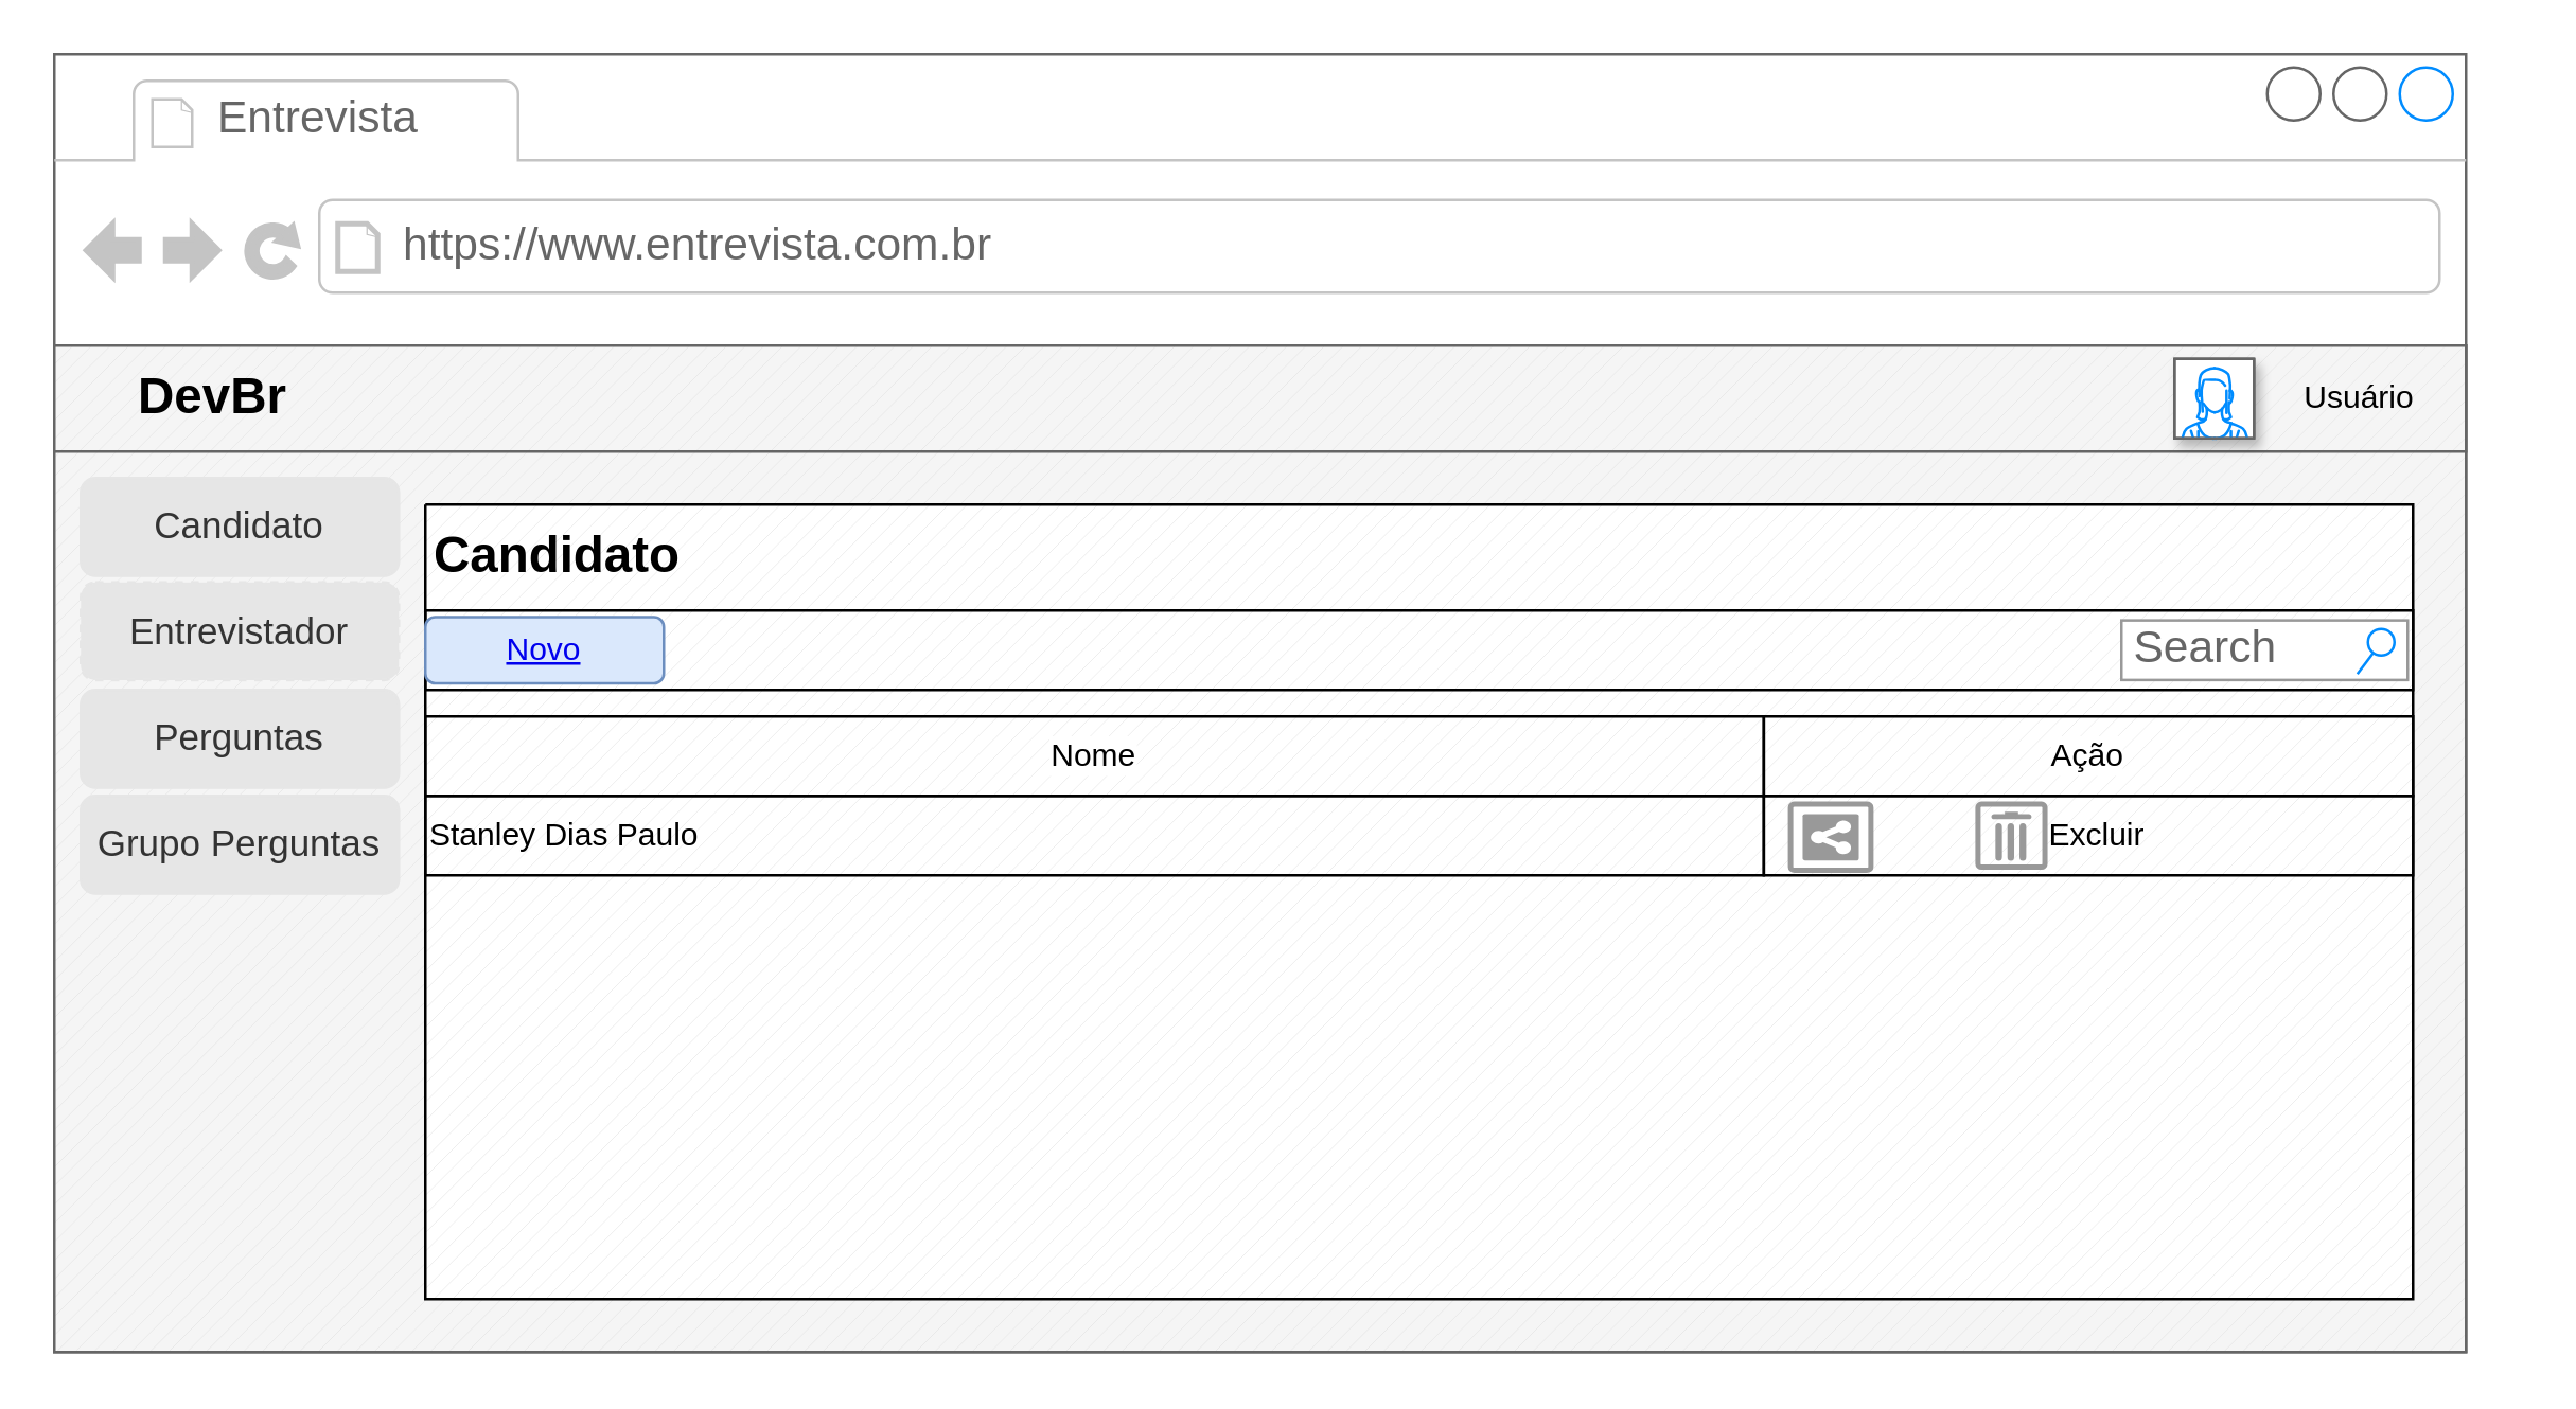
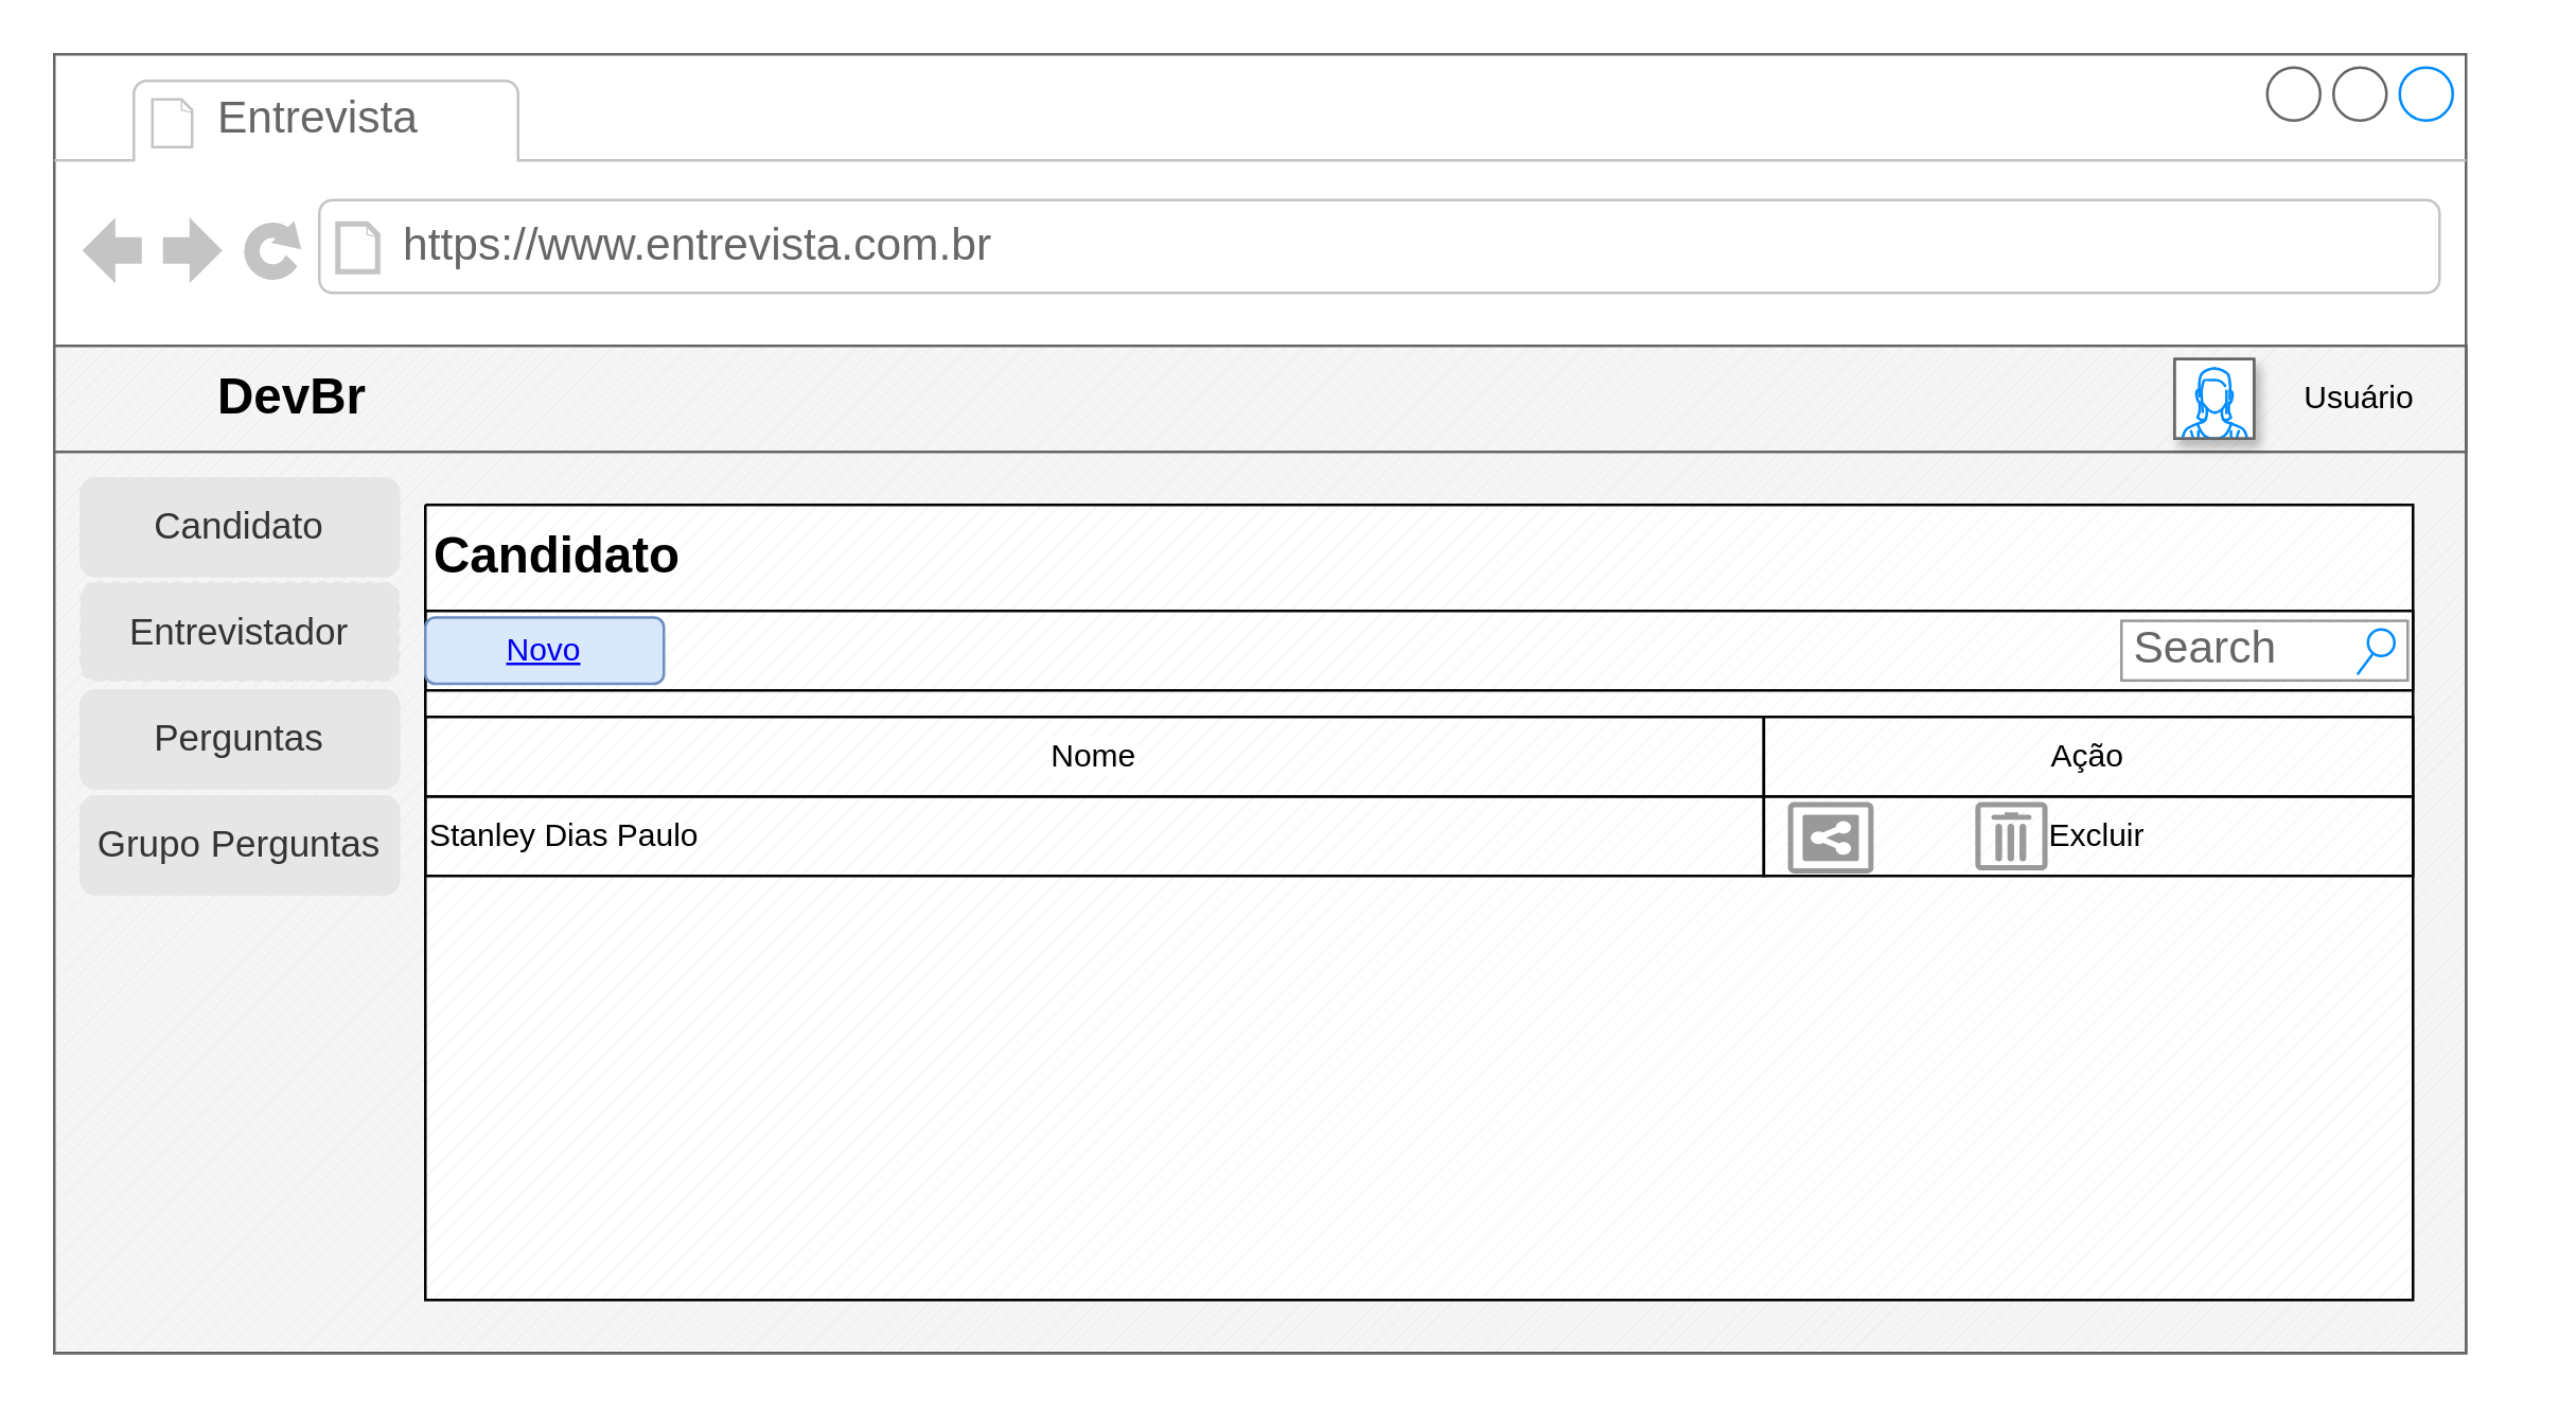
- <mxCell id="26" value="DevBr" style="text;html=1;align=center;verticalAlign=middle;whiteSpace=wrap;rounded=0;fontSize=19;fontStyle=1" vertex="1" parent="2"><mxGeometry x="30" y="115" width="60" height="30" as="geometry" /></mxCell>
+ <mxCell id="26" value="DevBr" style="text;html=1;align=center;verticalAlign=middle;whiteSpace=wrap;rounded=0;fontSize=19;fontStyle=1" vertex="1" parent="2"><mxGeometry x="60" y="115" width="60" height="30" as="geometry" /></mxCell>
